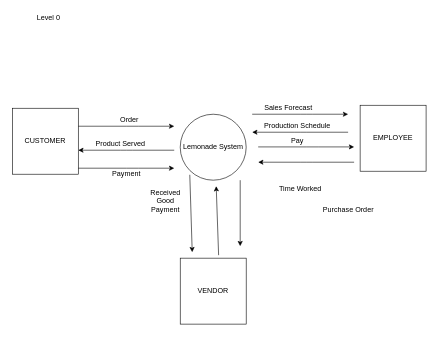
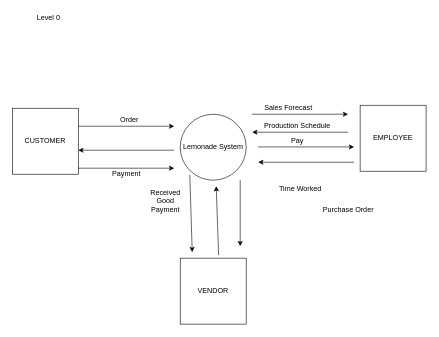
- <mxCell id="10" value="Product Served" style="text;html=1;align=center;verticalAlign=middle;resizable=0;points=[];autosize=1;strokeColor=none;" vertex="1" parent="1"><mxGeometry x="150" y="230" width="100" height="20" as="geometry" /></mxCell>
